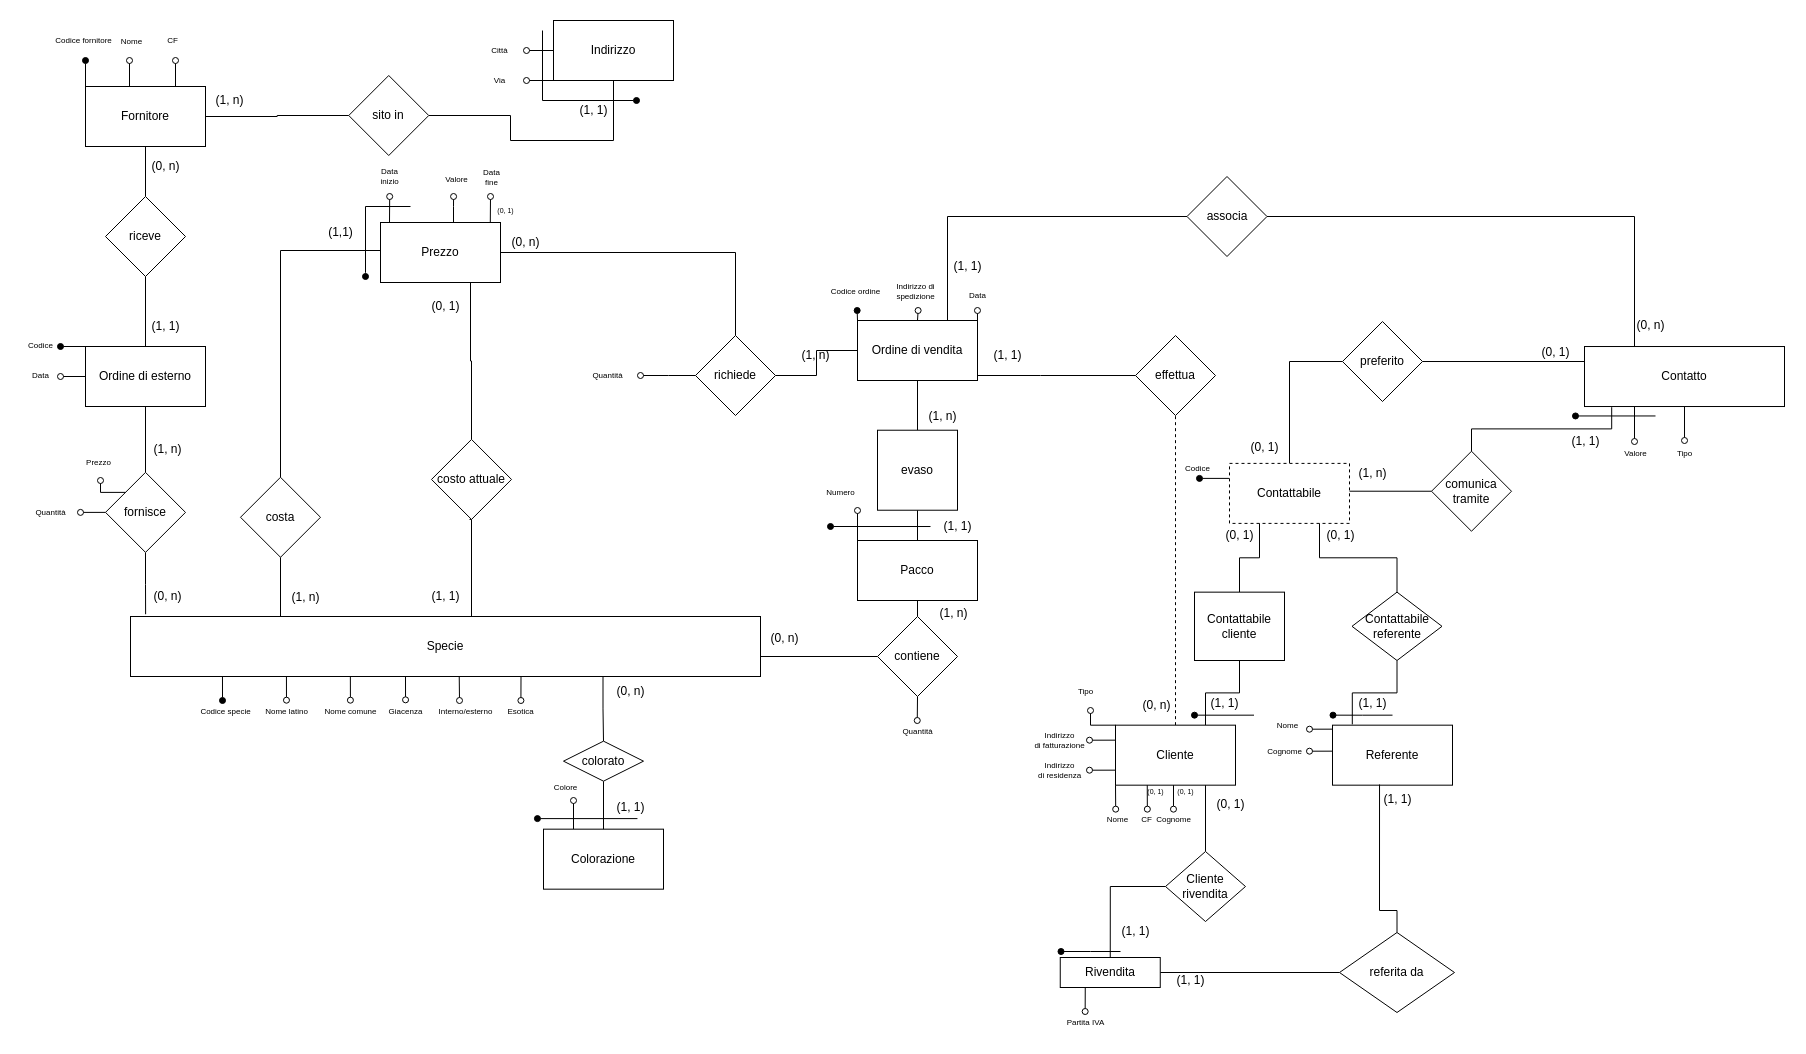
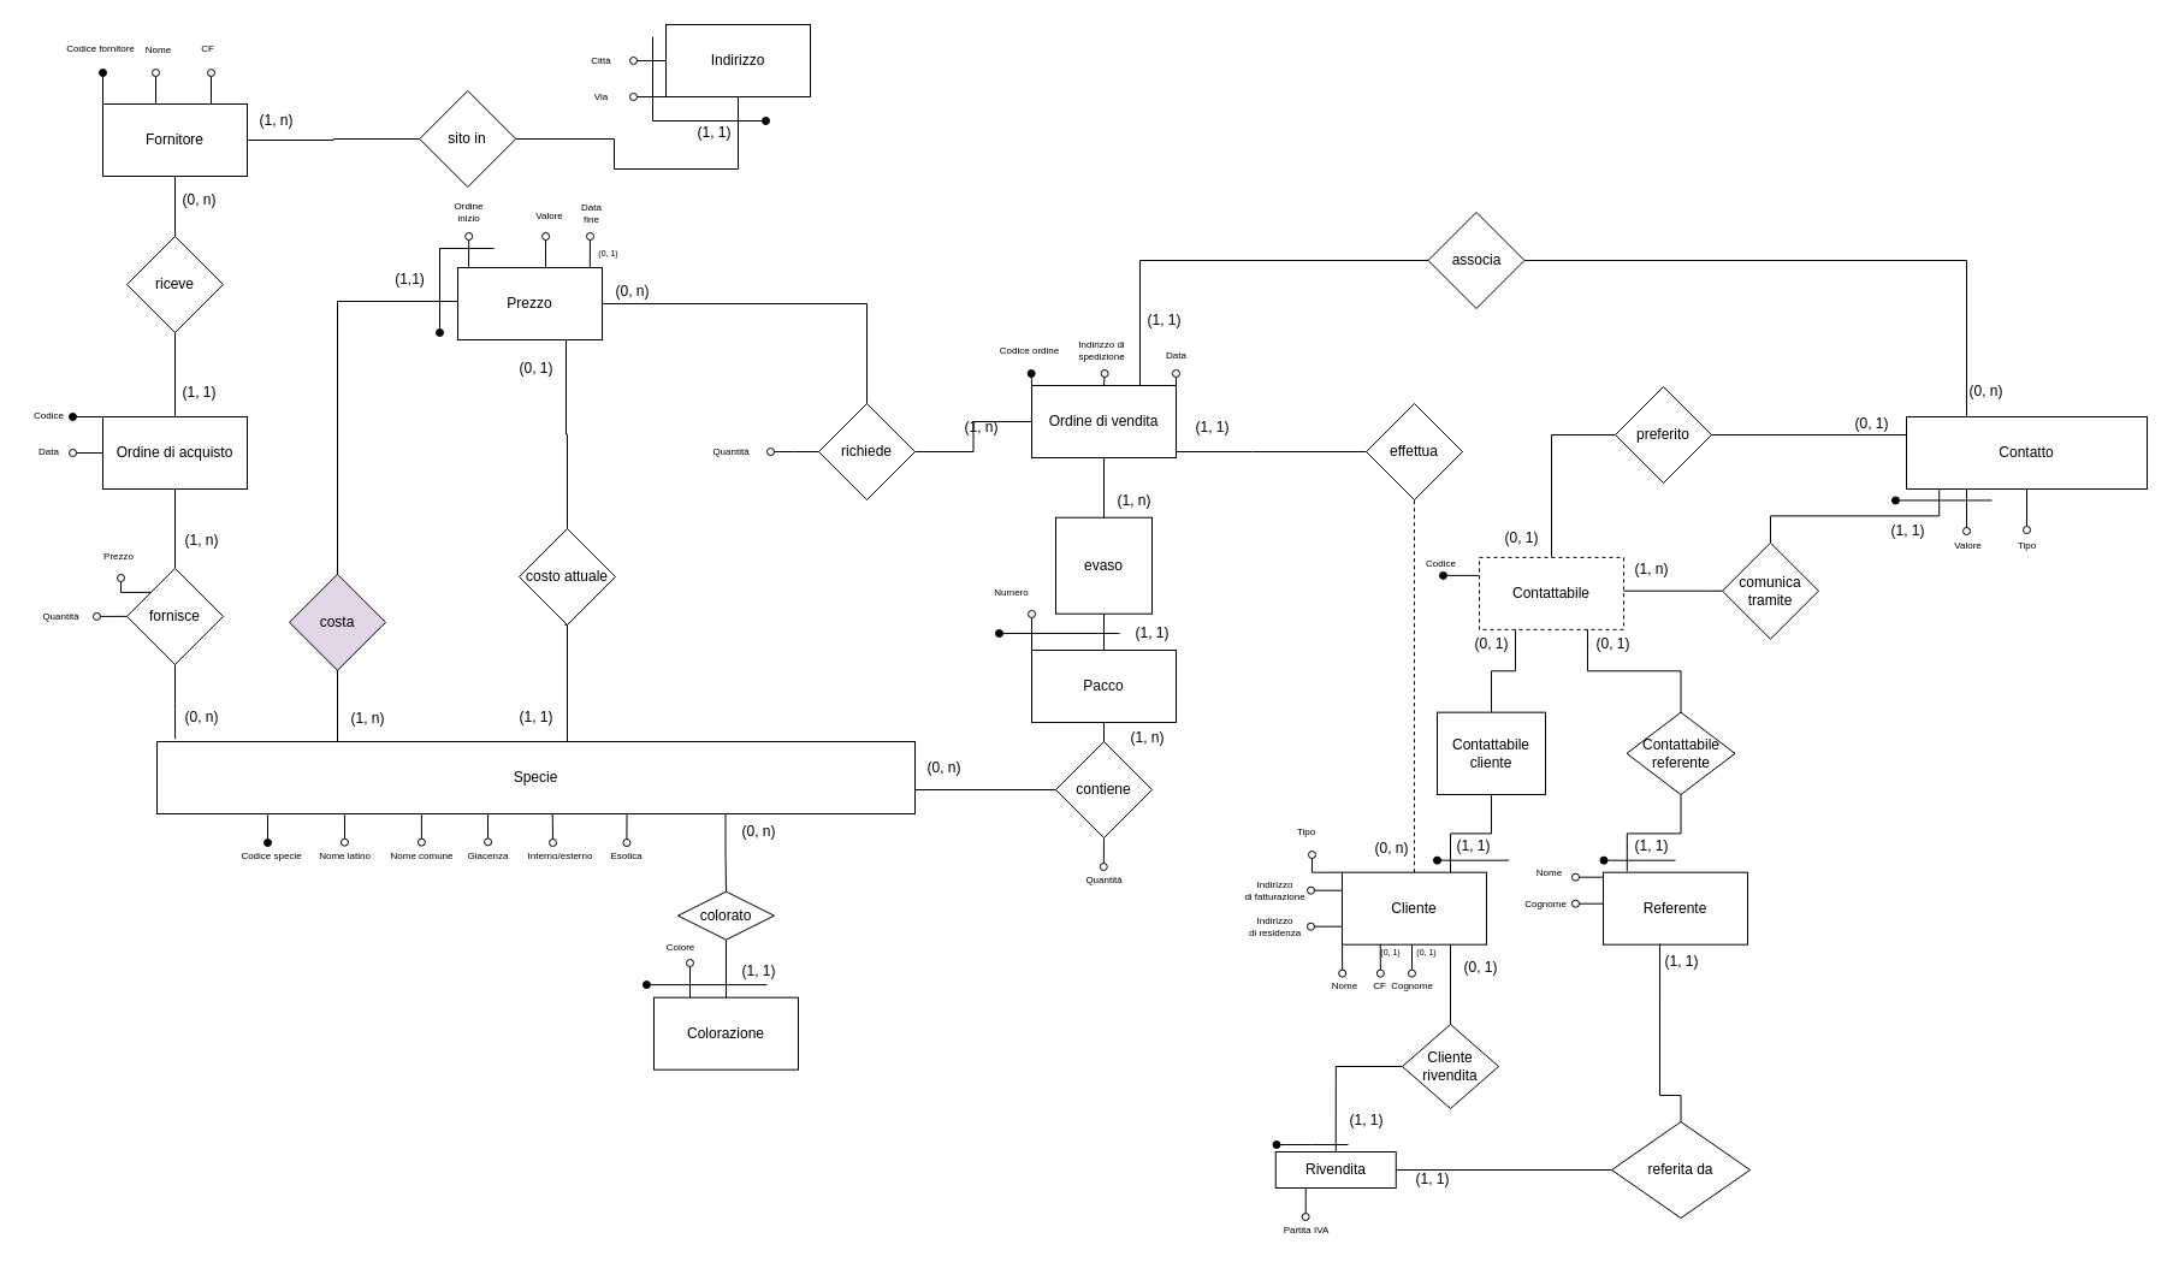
- <mxCell id="85" value="Data&lt;br&gt;inizio" style="text;html=1;align=center;verticalAlign=middle;resizable=0;points=[];autosize=1;strokeColor=none;fillColor=none;fontSize=8;rounded=0;" parent="1" vertex="1"><mxGeometry x="374" y="161" width="30" height="30" as="geometry" /></mxCell>
+ <mxCell id="85" value="Ordine&lt;br&gt;inizio" style="text;html=1;align=center;verticalAlign=middle;resizable=0;points=[];autosize=1;strokeColor=none;fillColor=none;fontSize=8;rounded=0;" parent="1" vertex="1"><mxGeometry x="374" y="161" width="30" height="30" as="geometry" /></mxCell>
- <mxCell id="23" value="richiede" style="rhombus;whiteSpace=wrap;html=1;rounded=0;" parent="1" vertex="1"><mxGeometry x="695" y="335" width="80" height="80" as="geometry" /></mxCell>
+ <mxCell id="23" value="richiede" style="rhombus;whiteSpace=wrap;html=1;rounded=0;" parent="1" vertex="1"><mxGeometry x="680" y="335" width="80" height="80" as="geometry" /></mxCell>
- <mxCell id="45" value="Ordine di esterno" style="rounded=0;whiteSpace=wrap;html=1;" parent="1" vertex="1"><mxGeometry x="85" y="346" width="120" height="60" as="geometry" /></mxCell>
+ <mxCell id="45" value="Ordine di acquisto" style="rounded=0;whiteSpace=wrap;html=1;" parent="1" vertex="1"><mxGeometry x="85" y="346" width="120" height="60" as="geometry" /></mxCell>
- <mxCell id="38" value="costa" style="rhombus;whiteSpace=wrap;html=1;rounded=0;" parent="1" vertex="1"><mxGeometry x="240" y="476.78" width="80" height="80" as="geometry" /></mxCell>
+ <mxCell id="38" value="costa" style="rhombus;whiteSpace=wrap;html=1;rounded=0;fillColor=#e1d5e7;" parent="1" vertex="1"><mxGeometry x="240" y="476.78" width="80" height="80" as="geometry" /></mxCell>
